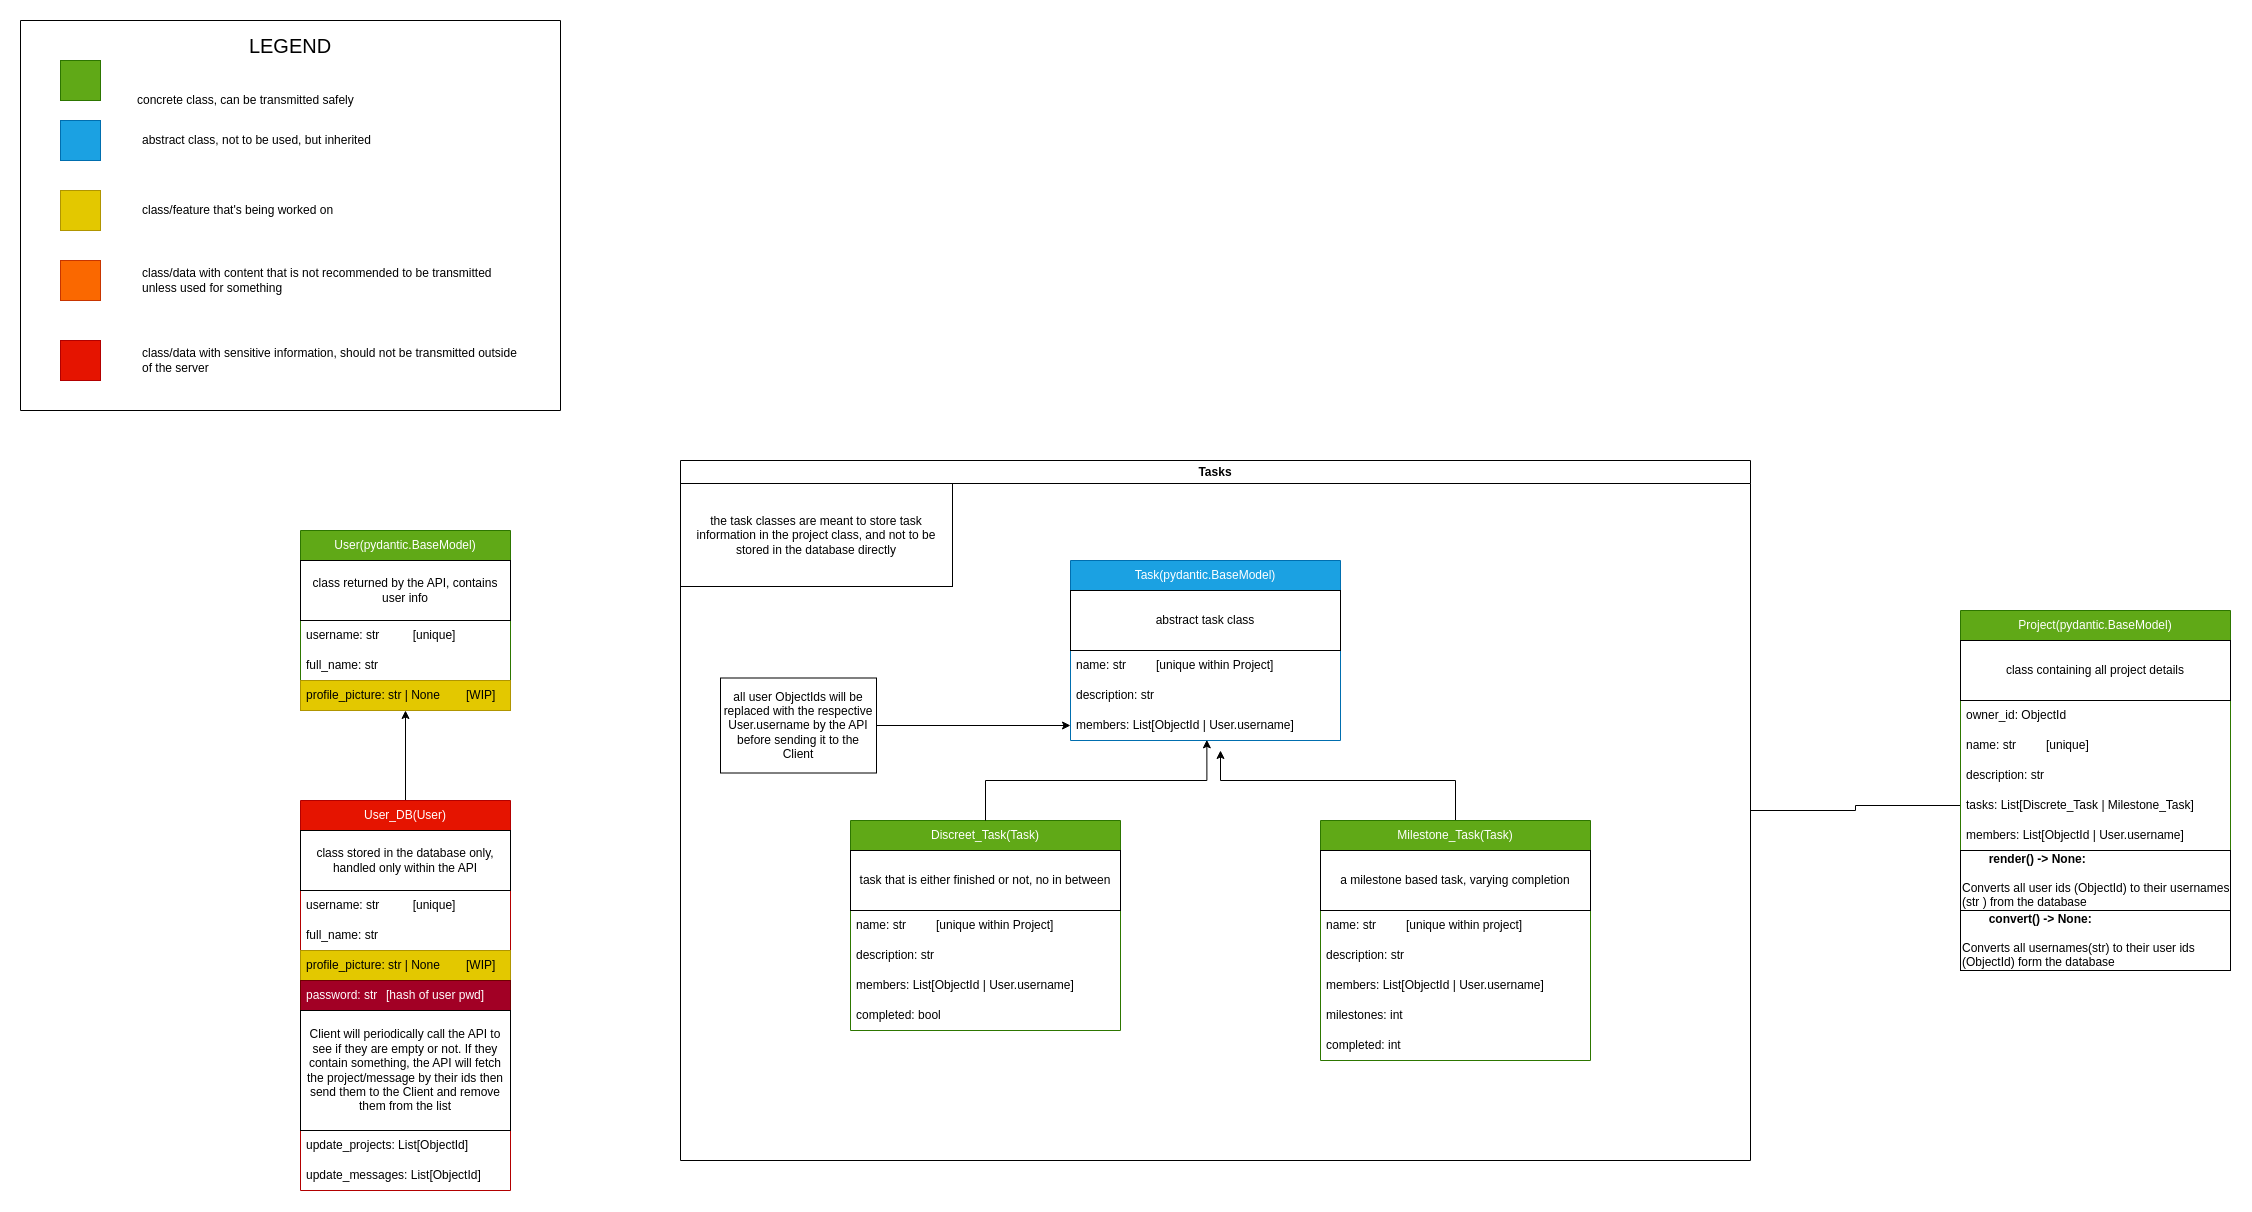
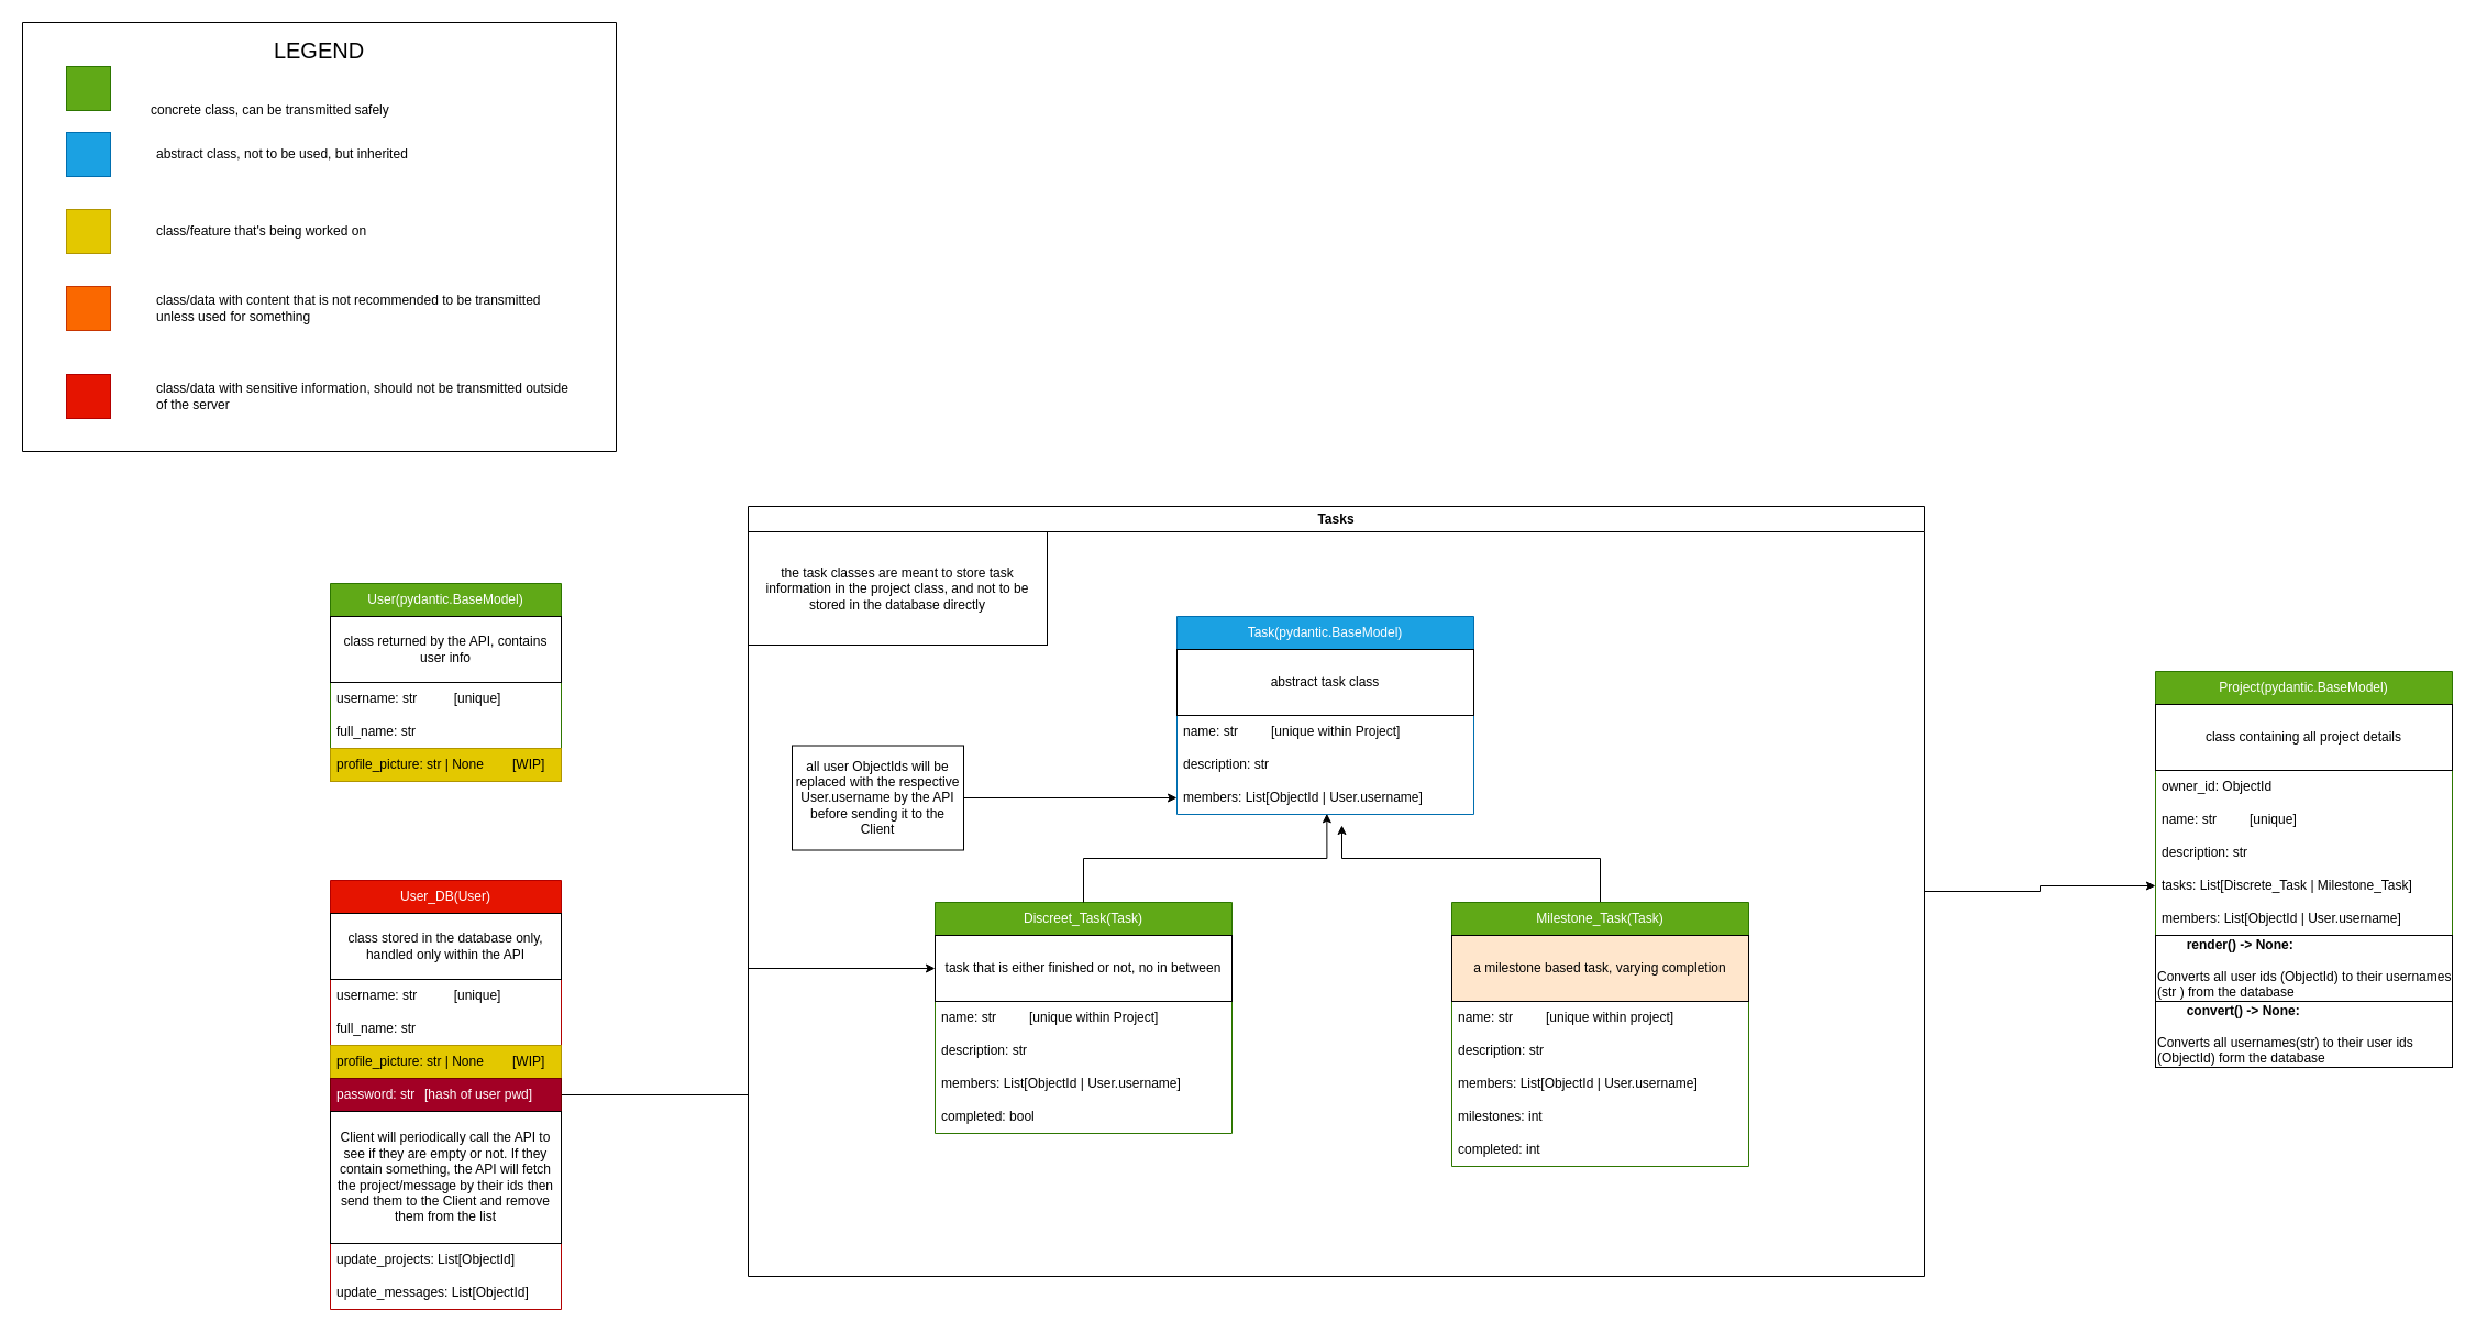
- <mxCell id="32" style="edgeStyle=orthogonalEdgeStyle;rounded=0;orthogonalLoop=1;jettySize=auto;html=1;entryX=0.5;entryY=1;entryDx=0;entryDy=0;" parent="1" source="33" target="27" edge="1"><mxGeometry relative="1" as="geometry" /></mxCell>
+ <mxCell id="32" style="edgeStyle=orthogonalEdgeStyle;rounded=0;orthogonalLoop=1;jettySize=auto;html=1;" parent="1" source="33" target="10" edge="1"><mxGeometry relative="1" as="geometry" /></mxCell>
- <mxCell id="2" style="edgeStyle=orthogonalEdgeStyle;rounded=0;orthogonalLoop=1;jettySize=auto;html=1;entryX=0;entryY=0.5;entryDx=0;entryDy=0;endArrow=none;" parent="1" source="3" target="47" edge="1"><mxGeometry relative="1" as="geometry" /></mxCell>
+ <mxCell id="2" style="edgeStyle=orthogonalEdgeStyle;rounded=0;orthogonalLoop=1;jettySize=auto;html=1;entryX=0;entryY=0.5;entryDx=0;entryDy=0;" parent="1" source="3" target="47" edge="1"><mxGeometry relative="1" as="geometry" /></mxCell>
- <mxCell id="17" value="a milestone based task, varying completion" style="rounded=0;whiteSpace=wrap;html=1;" parent="16" vertex="1"><mxGeometry y="30" width="270" height="60" as="geometry" /></mxCell>
+ <mxCell id="17" value="a milestone based task, varying completion" style="rounded=0;whiteSpace=wrap;html=1;fillColor=#ffe6cc;" parent="16" vertex="1"><mxGeometry y="30" width="270" height="60" as="geometry" /></mxCell>
